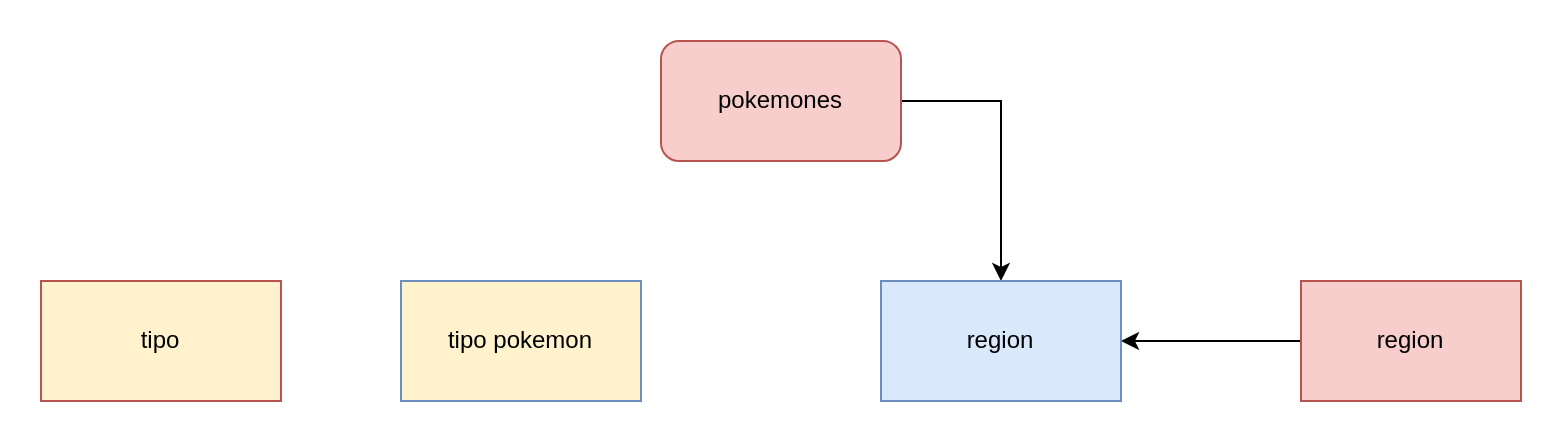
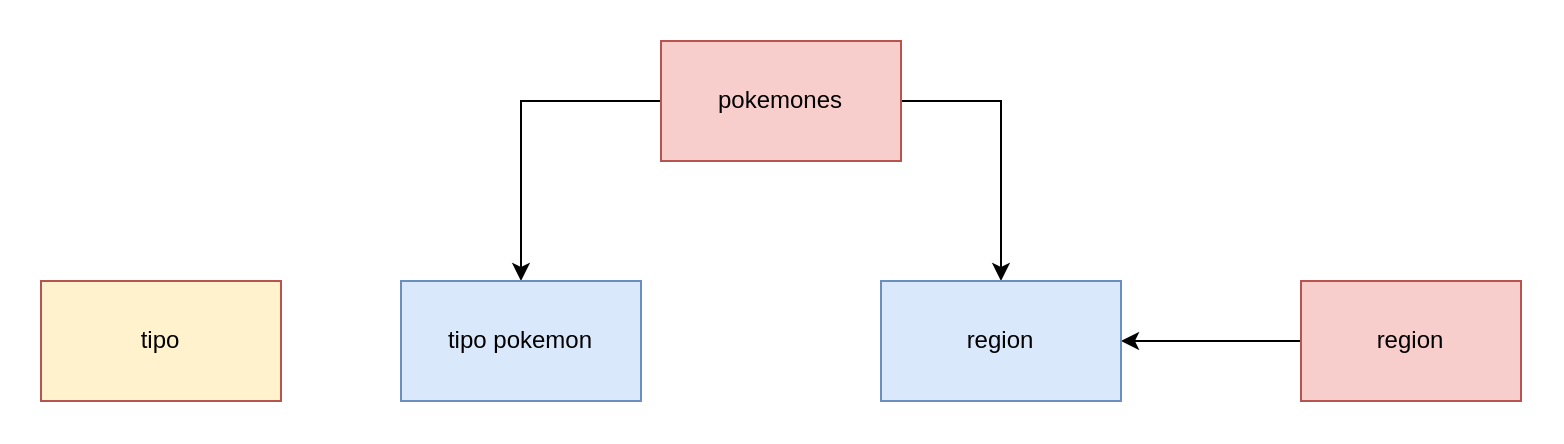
- <mxCell id="4" value="pokemones" style="whiteSpace=wrap;html=1;fillColor=#f8cecc;strokeColor=#b85450;rounded=1;" vertex="1" parent="1"><mxGeometry x="330" y="20" width="120" height="60" as="geometry" /></mxCell>
+ <mxCell id="4" value="pokemones" style="rounded=0;whiteSpace=wrap;html=1;fillColor=#f8cecc;strokeColor=#b85450;" vertex="1" parent="1"><mxGeometry x="330" y="20" width="120" height="60" as="geometry" /></mxCell>
+ <mxCell id="2" style="edgeStyle=orthogonalEdgeStyle;rounded=0;orthogonalLoop=1;jettySize=auto;html=1;entryX=0.5;entryY=0;entryDx=0;entryDy=0;" edge="1" parent="1" source="4" target="5"><mxGeometry relative="1" as="geometry" /></mxCell>
- <mxCell id="5" value="tipo pokemon" style="rounded=0;whiteSpace=wrap;html=1;fillColor=#fff2cc;strokeColor=#6c8ebf;" vertex="1" parent="1"><mxGeometry x="200" y="140" width="120" height="60" as="geometry" /></mxCell>
+ <mxCell id="5" value="tipo pokemon" style="rounded=0;whiteSpace=wrap;html=1;fillColor=#dae8fc;strokeColor=#6c8ebf;" vertex="1" parent="1"><mxGeometry x="200" y="140" width="120" height="60" as="geometry" /></mxCell>
